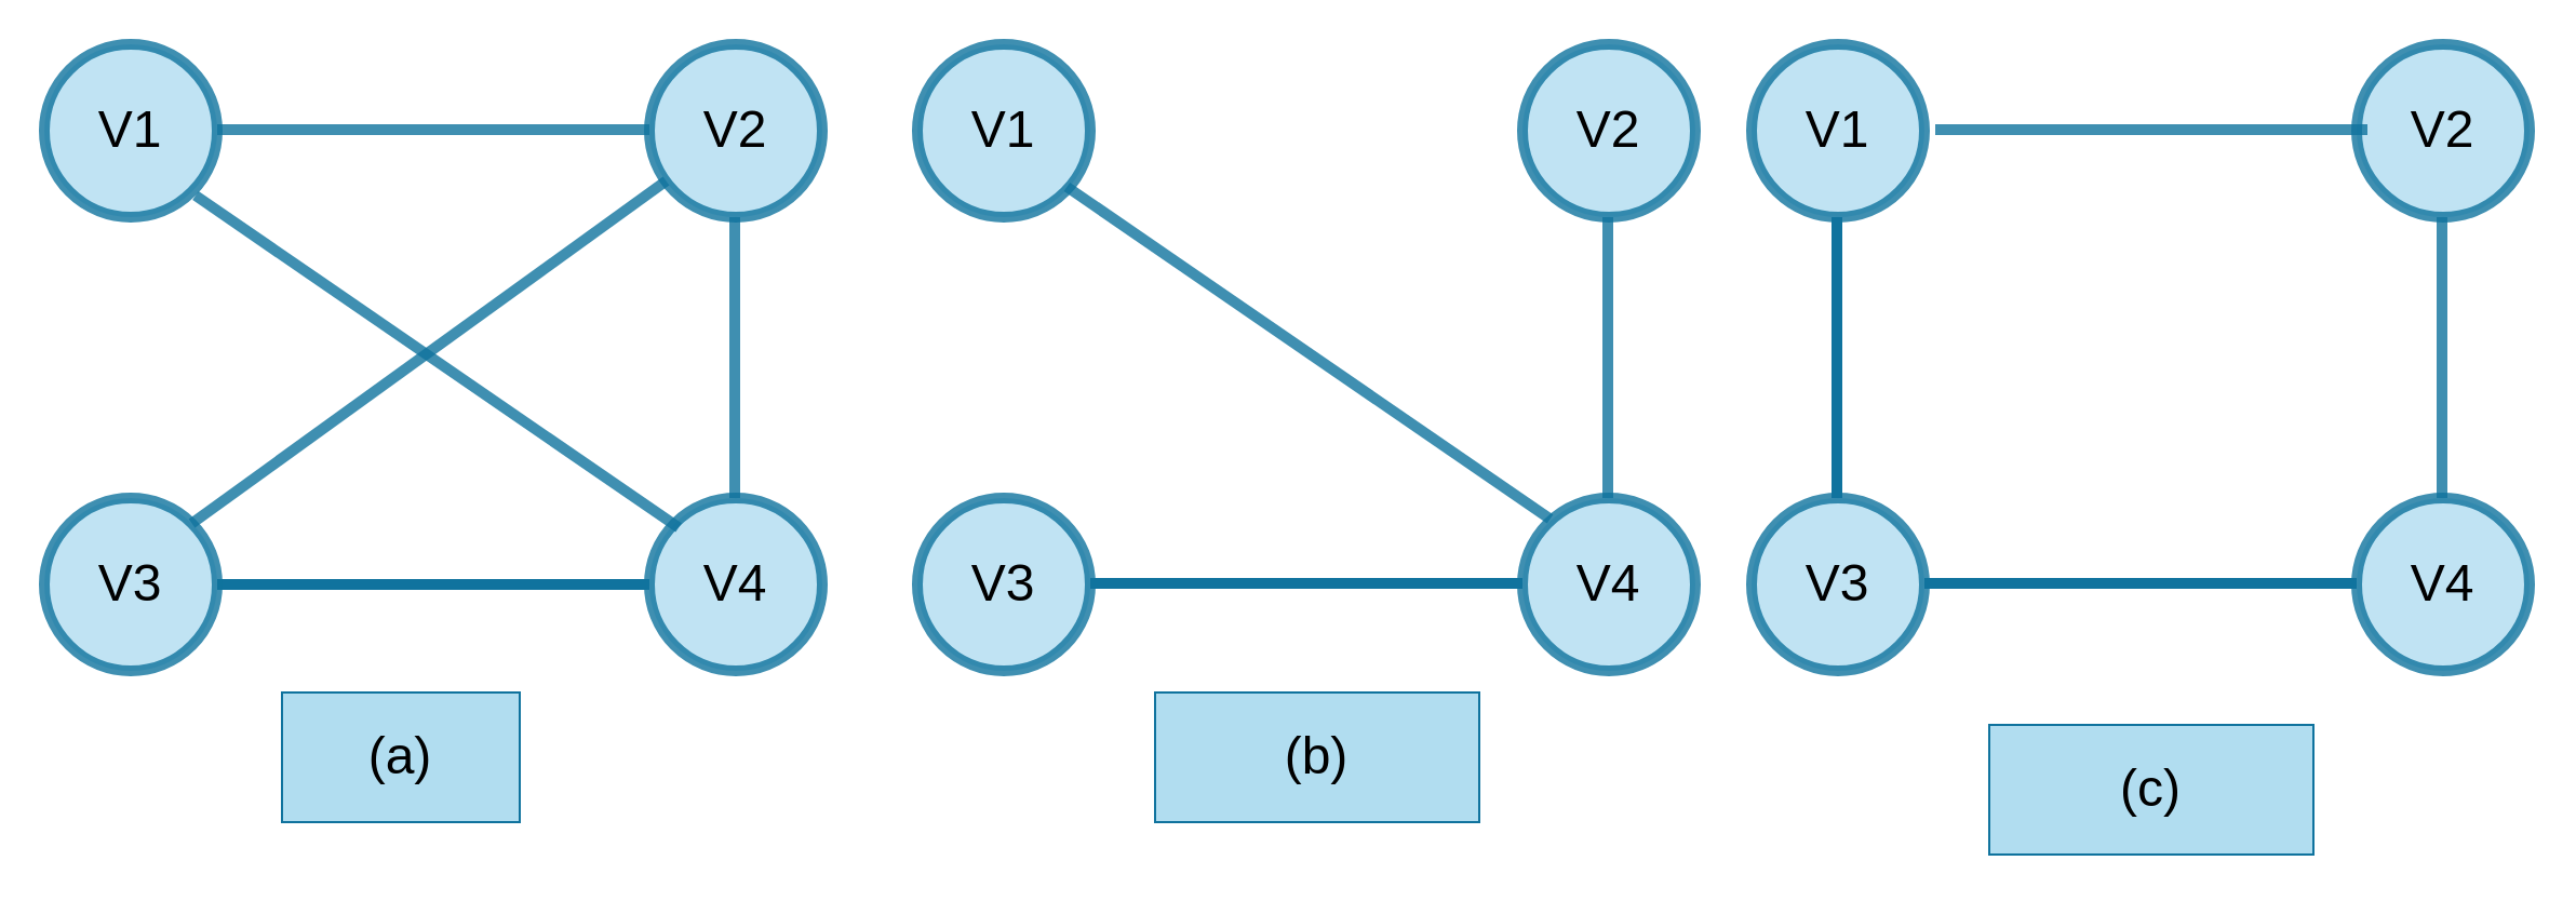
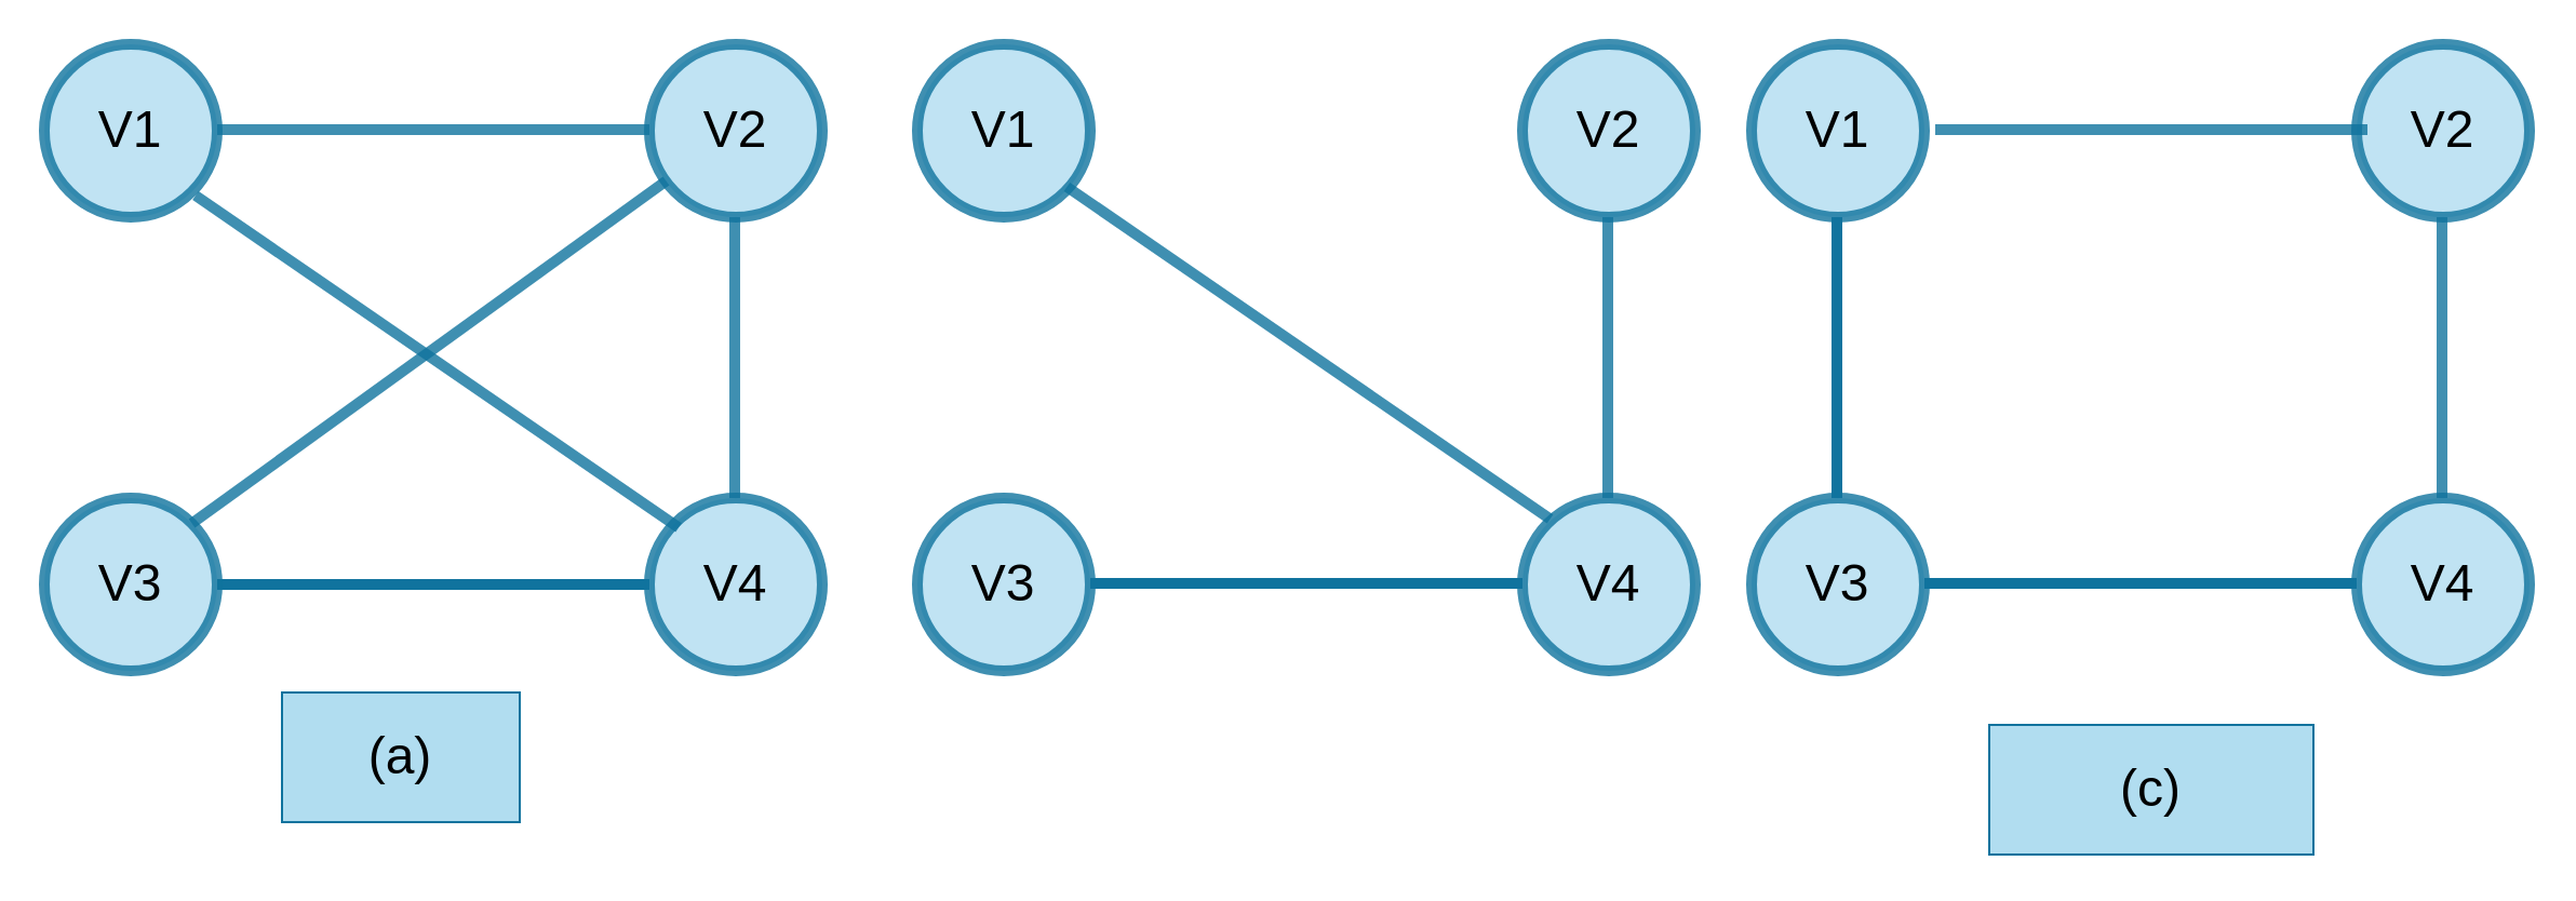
- <mxCell id="16" value="&lt;font style=&quot;font-size: 24px;&quot;&gt;(b)&lt;/font&gt;" style="rounded=0;whiteSpace=wrap;html=1;fillColor=#b1ddf0;strokeColor=#10739e;fontSize=24;" vertex="1" parent="1"><mxGeometry x="534" y="320" width="150" height="60" as="geometry" /></mxCell>
